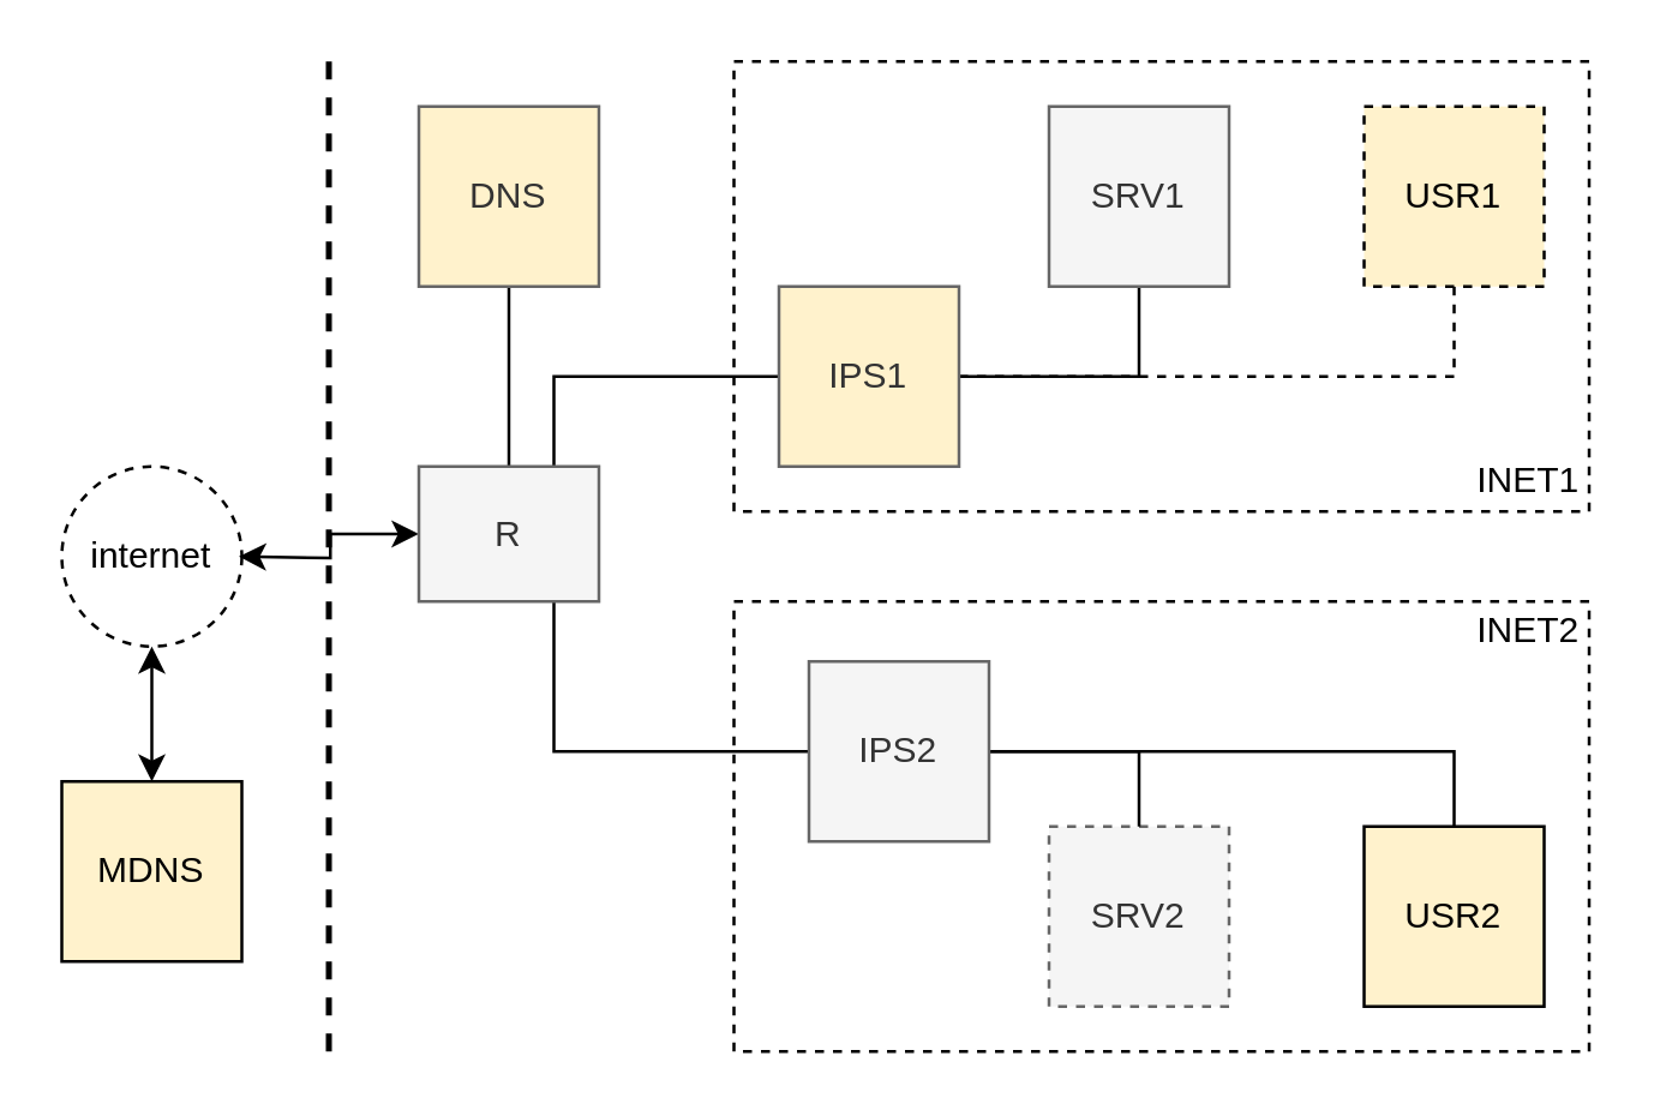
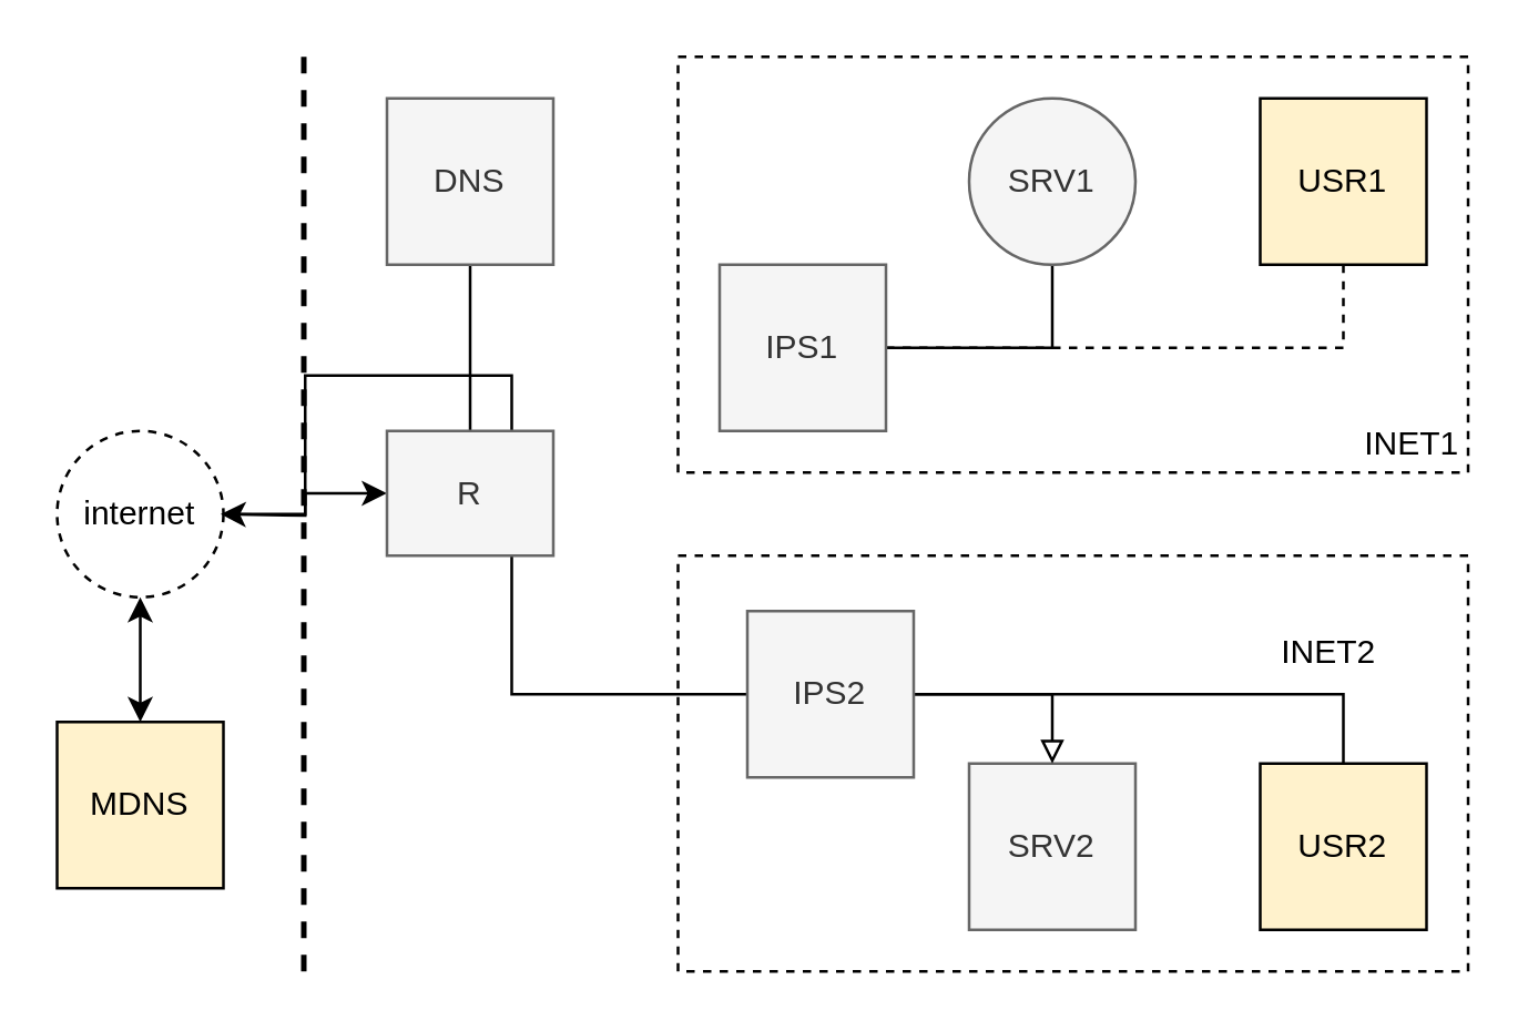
- <mxCell id="26" value="DNS" style="whiteSpace=wrap;html=1;aspect=fixed;fillColor=#fff2cc;strokeColor=#666666;fontColor=#333333;" vertex="1" parent="1"><mxGeometry x="139" y="35" width="60" height="60" as="geometry" /></mxCell>
+ <mxCell id="26" value="DNS" style="whiteSpace=wrap;html=1;aspect=fixed;fillColor=#f5f5f5;strokeColor=#666666;fontColor=#333333;" vertex="1" parent="1"><mxGeometry x="139" y="35" width="60" height="60" as="geometry" /></mxCell>
- <mxCell id="11" value="SRV1" style="whiteSpace=wrap;html=1;aspect=fixed;fillColor=#f5f5f5;strokeColor=#666666;fontColor=#333333;" parent="1" vertex="1"><mxGeometry x="349" y="35" width="60" height="60" as="geometry" /></mxCell>
+ <mxCell id="11" value="SRV1" style="ellipse;whiteSpace=wrap;html=1;aspect=fixed;fillColor=#f5f5f5;strokeColor=#666666;fontColor=#333333;" parent="1" vertex="1"><mxGeometry x="349" y="35" width="60" height="60" as="geometry" /></mxCell>
- <mxCell id="19" value="USR1" style="whiteSpace=wrap;html=1;aspect=fixed;fillColor=#fff2cc;strokeColor=#000000;dashed=1;" parent="1" vertex="1"><mxGeometry x="454" y="35" width="60" height="60" as="geometry" /></mxCell>
+ <mxCell id="19" value="USR1" style="whiteSpace=wrap;html=1;aspect=fixed;fillColor=#fff2cc;strokeColor=#000000;" parent="1" vertex="1"><mxGeometry x="454" y="35" width="60" height="60" as="geometry" /></mxCell>
- <mxCell id="4" style="edgeStyle=orthogonalEdgeStyle;rounded=0;orthogonalLoop=1;jettySize=auto;html=1;exitX=0.75;exitY=0;exitDx=0;exitDy=0;entryX=0;entryY=0.5;entryDx=0;entryDy=0;endArrow=none;endFill=0;" edge="1" parent="1" source="7" target="10"><mxGeometry relative="1" as="geometry" /></mxCell>
+ <mxCell id="4" style="edgeStyle=orthogonalEdgeStyle;rounded=0;orthogonalLoop=1;jettySize=auto;html=1;exitX=0.75;exitY=0;exitDx=0;exitDy=0;endArrow=none;endFill=0;" edge="1" parent="1" source="7" target="20"><mxGeometry relative="1" as="geometry" /></mxCell>
- <mxCell id="10" value="IPS1" style="whiteSpace=wrap;html=1;aspect=fixed;fillColor=#fff2cc;strokeColor=#666666;fontColor=#333333;" parent="1" vertex="1"><mxGeometry x="259" y="95" width="60" height="60" as="geometry" /></mxCell>
+ <mxCell id="10" value="IPS1" style="whiteSpace=wrap;html=1;aspect=fixed;fillColor=#f5f5f5;strokeColor=#666666;fontColor=#333333;" parent="1" vertex="1"><mxGeometry x="259" y="95" width="60" height="60" as="geometry" /></mxCell>
- <mxCell id="24" value="INET2" style="text;html=1;strokeColor=none;fillColor=none;align=center;verticalAlign=middle;whiteSpace=wrap;rounded=0;" vertex="1" parent="1"><mxGeometry x="489" y="200" width="40" height="20" as="geometry" /></mxCell>
+ <mxCell id="24" value="INET2" style="text;html=1;strokeColor=none;fillColor=none;align=center;verticalAlign=middle;whiteSpace=wrap;rounded=0;" vertex="1" parent="1"><mxGeometry x="459" y="225" width="40" height="20" as="geometry" /></mxCell>
- <mxCell id="14" style="edgeStyle=orthogonalEdgeStyle;rounded=0;orthogonalLoop=1;jettySize=auto;html=1;exitX=1;exitY=0.5;exitDx=0;exitDy=0;entryX=0.5;entryY=0;entryDx=0;entryDy=0;startArrow=none;startFill=0;endArrow=none;endFill=0;" parent="1" source="16" target="12" edge="1"><mxGeometry relative="1" as="geometry" /></mxCell>
+ <mxCell id="14" style="edgeStyle=orthogonalEdgeStyle;rounded=0;orthogonalLoop=1;jettySize=auto;html=1;exitX=1;exitY=0.5;exitDx=0;exitDy=0;entryX=0.5;entryY=0;entryDx=0;entryDy=0;startArrow=none;startFill=0;endArrow=block;endFill=0;" parent="1" source="16" target="12" edge="1"><mxGeometry relative="1" as="geometry" /></mxCell>
- <mxCell id="12" value="SRV2" style="whiteSpace=wrap;html=1;aspect=fixed;fillColor=#f5f5f5;strokeColor=#666666;fontColor=#333333;dashed=1;" parent="1" vertex="1"><mxGeometry x="349" y="275" width="60" height="60" as="geometry" /></mxCell>
+ <mxCell id="12" value="SRV2" style="whiteSpace=wrap;html=1;aspect=fixed;fillColor=#f5f5f5;strokeColor=#666666;fontColor=#333333;" parent="1" vertex="1"><mxGeometry x="349" y="275" width="60" height="60" as="geometry" /></mxCell>
